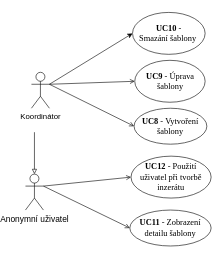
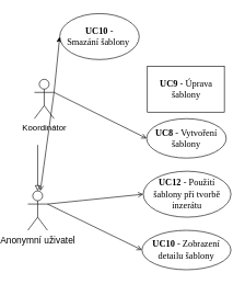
- <mxCell id="14" value="&lt;font style=&quot;font-size: 14px;&quot;&gt;&lt;span style=&quot;border-color: var(--border-color); left: 182.806px; top: 505.496px; font-family: serif; transform: scaleX(1.244);&quot; dir=&quot;ltr&quot; role=&quot;presentation&quot;&gt;&lt;b style=&quot;border-color: var(--border-color);&quot;&gt;UC10&amp;nbsp;&lt;/b&gt;- Smazání&amp;nbsp;&lt;/span&gt;&lt;span style=&quot;border-color: var(--border-color); left: 182.806px; top: 798.806px; font-family: serif; transform: scaleX(1.246);&quot; dir=&quot;ltr&quot; role=&quot;presentation&quot;&gt;šablony&amp;nbsp;&lt;/span&gt;&lt;/font&gt;" style="ellipse;whiteSpace=wrap;html=1;" parent="1" vertex="1"><mxGeometry x="198.75" width="121.25" height="70" as="geometry" y="20" /></mxCell>
+ <mxCell id="14" value="&lt;font style=&quot;font-size: 14px;&quot;&gt;&lt;span style=&quot;border-color: var(--border-color); left: 182.806px; top: 505.496px; font-family: serif; transform: scaleX(1.244);&quot; dir=&quot;ltr&quot; role=&quot;presentation&quot;&gt;&lt;b style=&quot;border-color: var(--border-color);&quot;&gt;UC10&amp;nbsp;&lt;/b&gt;- Smazání&amp;nbsp;&lt;/span&gt;&lt;span style=&quot;border-color: var(--border-color); left: 182.806px; top: 798.806px; font-family: serif; transform: scaleX(1.246);&quot; dir=&quot;ltr&quot; role=&quot;presentation&quot;&gt;šablony&amp;nbsp;&lt;/span&gt;&lt;/font&gt;" style="ellipse;whiteSpace=wrap;html=1;" parent="1" vertex="1"><mxGeometry x="68.75" y="20" width="121.25" height="70" as="geometry" /></mxCell>
- <mxCell id="13" value="&lt;font style=&quot;font-size: 14px;&quot;&gt;&lt;span dir=&quot;ltr&quot; role=&quot;presentation&quot; style=&quot;left: 182.806px; top: 505.496px; font-family: serif; transform: scaleX(1.244);&quot;&gt;&lt;b style=&quot;&quot;&gt;UC9&amp;nbsp;&lt;/b&gt;-&amp;nbsp;&lt;/span&gt;&lt;span dir=&quot;ltr&quot; role=&quot;presentation&quot; style=&quot;left: 182.806px; top: 798.806px; font-family: serif; transform: scaleX(1.246);&quot;&gt;Úprava šablony&lt;/span&gt;&lt;/font&gt;" style="ellipse;whiteSpace=wrap;html=1;" parent="1" vertex="1"><mxGeometry x="202.5" y="100" width="117.5" height="70" as="geometry" /></mxCell>
+ <mxCell id="13" value="&lt;font style=&quot;font-size: 14px;&quot;&gt;&lt;span dir=&quot;ltr&quot; role=&quot;presentation&quot; style=&quot;left: 182.806px; top: 505.496px; font-family: serif; transform: scaleX(1.244);&quot;&gt;&lt;b style=&quot;&quot;&gt;UC9&amp;nbsp;&lt;/b&gt;-&amp;nbsp;&lt;/span&gt;&lt;span dir=&quot;ltr&quot; role=&quot;presentation&quot; style=&quot;left: 182.806px; top: 798.806px; font-family: serif; transform: scaleX(1.246);&quot;&gt;Úprava šablony&lt;/span&gt;&lt;/font&gt;" style="whiteSpace=wrap;html=1;rounded=0;" parent="1" vertex="1"><mxGeometry x="202.5" y="100" width="117.5" height="70" as="geometry" /></mxCell>
- <mxCell id="6" style="edgeStyle=none;rounded=0;orthogonalLoop=1;jettySize=auto;html=1;exitX=1;exitY=0.333;exitDx=0;exitDy=0;exitPerimeter=0;entryX=0;entryY=0.5;entryDx=0;entryDy=0;endArrow=open;endFill=0;" parent="1" source="8" target="13" edge="1"><mxGeometry relative="1" as="geometry" /></mxCell>
+ <mxCell id="6" style="edgeStyle=none;rounded=0;orthogonalLoop=1;jettySize=auto;html=1;exitX=1;exitY=0.333;exitDx=0;exitDy=0;exitPerimeter=0;endArrow=open;endFill=0;" parent="1" source="8" target="2" edge="1"><mxGeometry relative="1" as="geometry" /></mxCell>
- <mxCell id="11" value="&lt;font style=&quot;font-size: 14px;&quot;&gt;&lt;span dir=&quot;ltr&quot; role=&quot;presentation&quot; style=&quot;left: 182.806px; top: 505.496px; font-family: serif; transform: scaleX(1.244);&quot;&gt;&lt;b style=&quot;&quot;&gt;UC12&amp;nbsp;&lt;/b&gt;-&amp;nbsp;&lt;/span&gt;&lt;span dir=&quot;ltr&quot; role=&quot;presentation&quot; style=&quot;left: 182.806px; top: 568.4px; font-family: serif; transform: scaleX(1.243);&quot;&gt;Použití uživatel při tvorbě inzerátu&lt;/span&gt;&lt;/font&gt;" style="ellipse;whiteSpace=wrap;html=1;" parent="1" vertex="1"><mxGeometry x="196.25" y="260" width="133.75" height="70" as="geometry" /></mxCell>
+ <mxCell id="11" value="&lt;font style=&quot;font-size: 14px;&quot;&gt;&lt;span dir=&quot;ltr&quot; role=&quot;presentation&quot; style=&quot;left: 182.806px; top: 505.496px; font-family: serif; transform: scaleX(1.244);&quot;&gt;&lt;b style=&quot;&quot;&gt;UC12&amp;nbsp;&lt;/b&gt;-&amp;nbsp;&lt;/span&gt;&lt;span dir=&quot;ltr&quot; role=&quot;presentation&quot; style=&quot;left: 182.806px; top: 568.4px; font-family: serif; transform: scaleX(1.243);&quot;&gt;Použití šablony při tvorbě inzerátu&lt;/span&gt;&lt;/font&gt;" style="ellipse;whiteSpace=wrap;html=1;" parent="1" vertex="1"><mxGeometry x="196.25" y="260" width="133.75" height="70" as="geometry" /></mxCell>
- <mxCell id="10" value="&lt;span dir=&quot;ltr&quot; role=&quot;presentation&quot; style=&quot;left: 182.806px; top: 505.496px; font-size: 14px; font-family: serif; transform: scaleX(1.244);&quot;&gt;&lt;b&gt;UC11&amp;nbsp;&lt;/b&gt;- Zobrazení detailu šablony&lt;/span&gt;" style="ellipse;whiteSpace=wrap;html=1;" parent="1" vertex="1"><mxGeometry x="194.25" y="350" width="135.75" height="60" as="geometry" /></mxCell>
+ <mxCell id="10" value="&lt;span dir=&quot;ltr&quot; role=&quot;presentation&quot; style=&quot;left: 182.806px; top: 505.496px; font-size: 14px; font-family: serif; transform: scaleX(1.244);&quot;&gt;&lt;b&gt;UC10&amp;nbsp;&lt;/b&gt;- Zobrazení detailu šablony&lt;/span&gt;" style="ellipse;whiteSpace=wrap;html=1;" parent="1" vertex="1"><mxGeometry x="194.25" y="350" width="135.75" height="60" as="geometry" /></mxCell>
